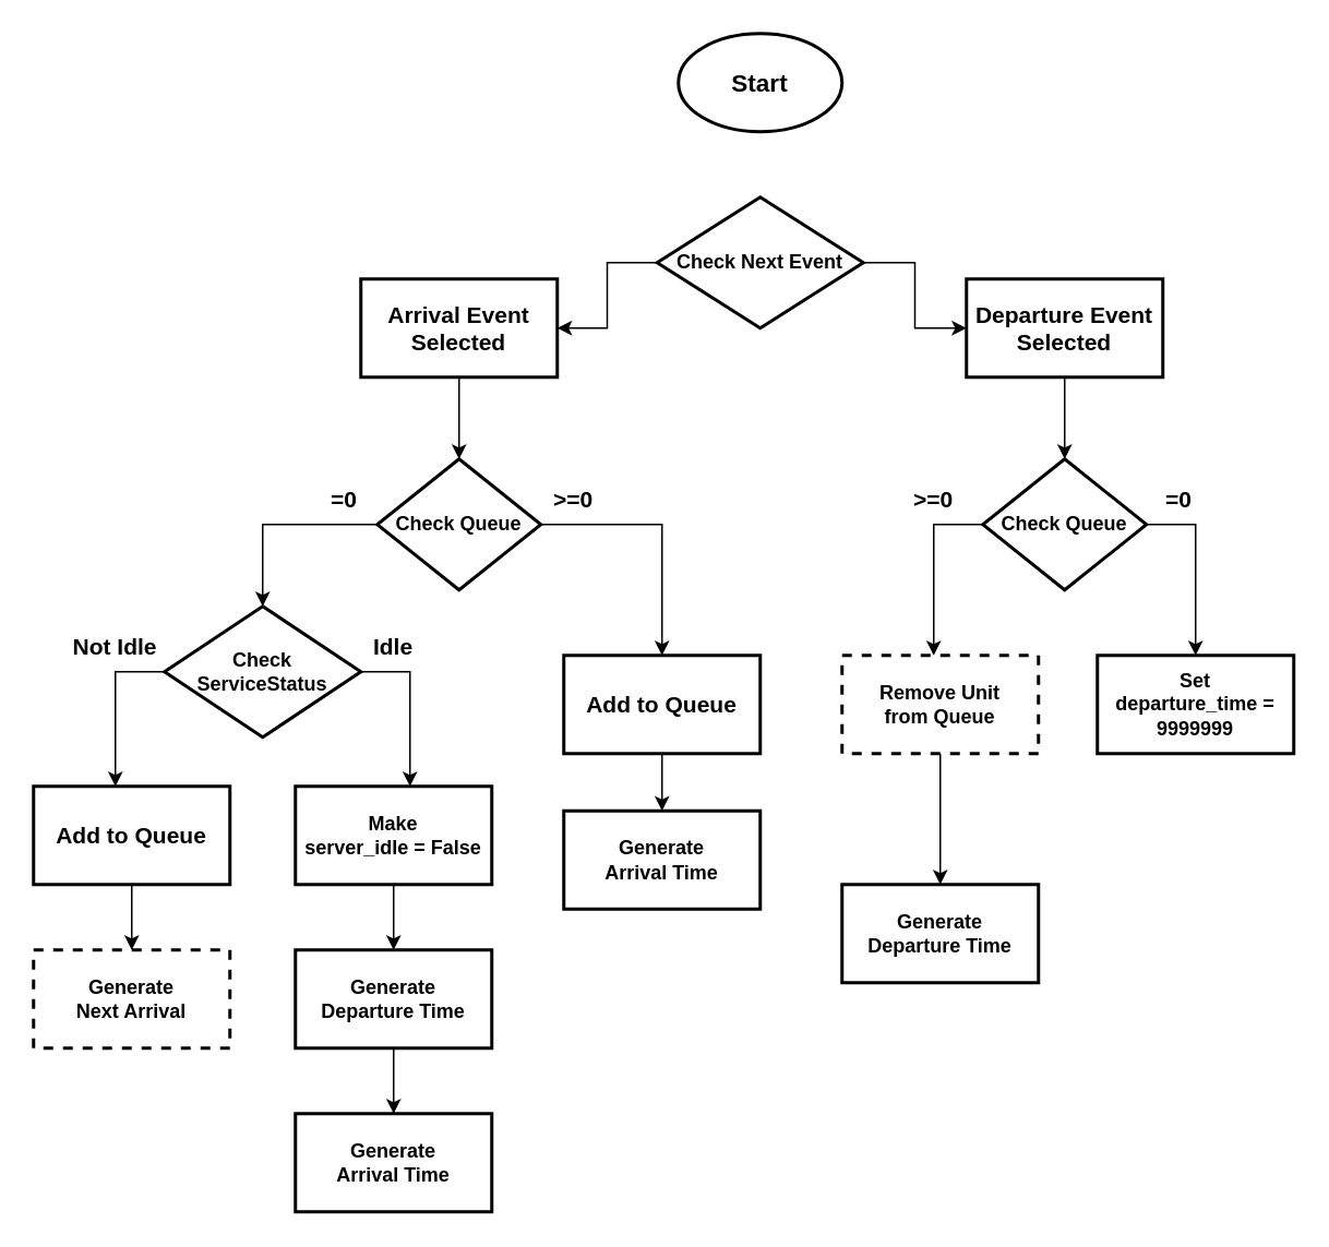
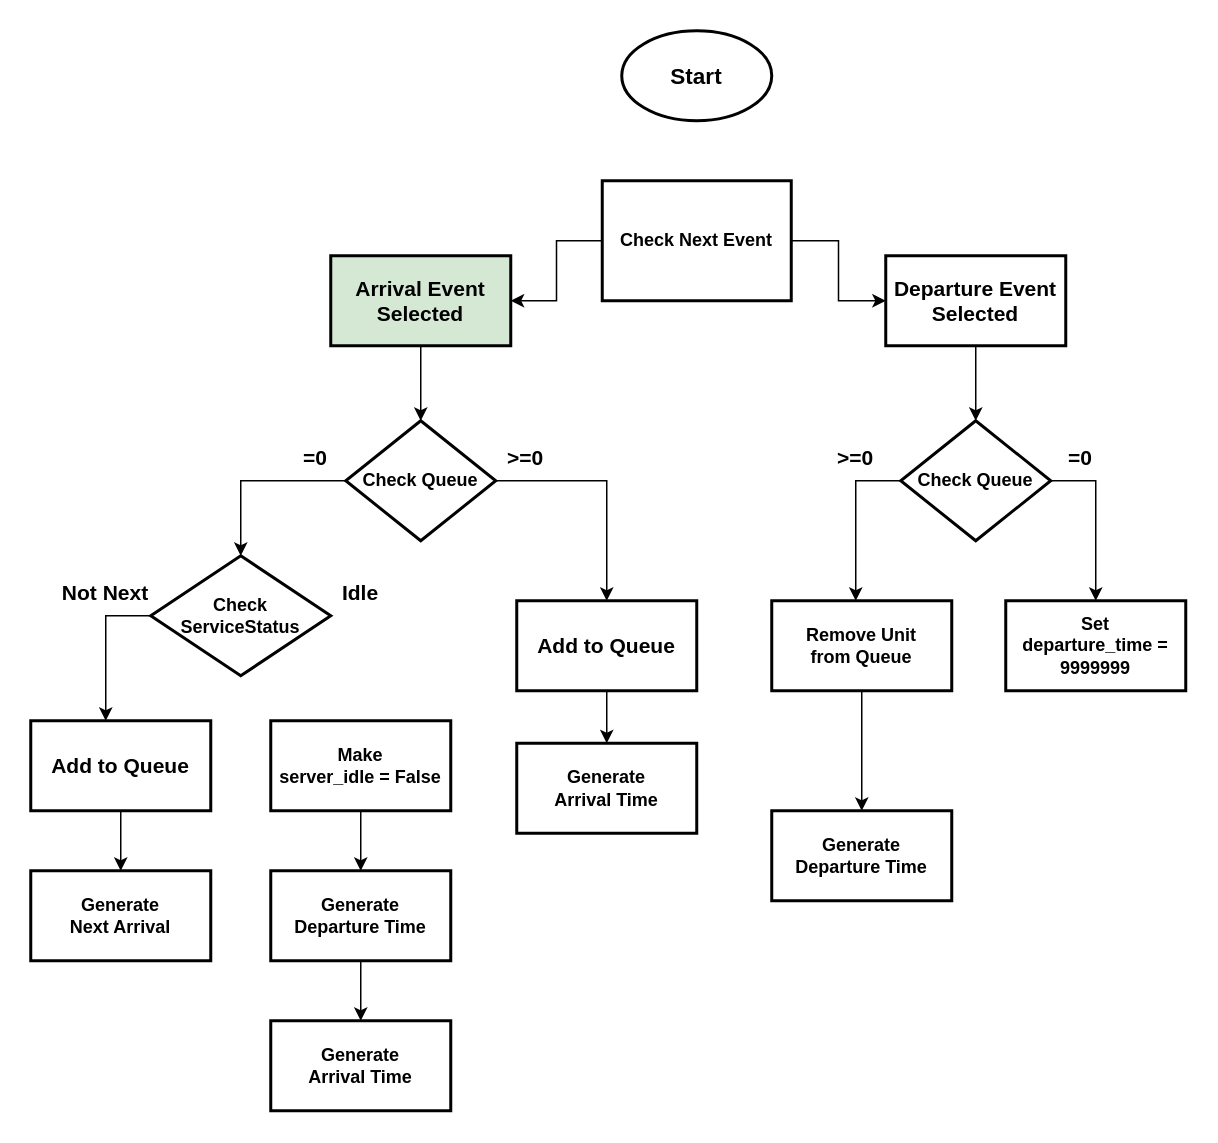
- <mxCell id="5" value="&lt;b&gt;Check Next Event&lt;/b&gt;" style="rhombus;whiteSpace=wrap;html=1;strokeWidth=2;" vertex="1" parent="1"><mxGeometry x="401" y="120" width="126" height="80" as="geometry" /></mxCell>
+ <mxCell id="5" value="&lt;b&gt;Check Next Event&lt;/b&gt;" style="whiteSpace=wrap;html=1;strokeWidth=2;rounded=0;" vertex="1" parent="1"><mxGeometry x="401" y="120" width="126" height="80" as="geometry" /></mxCell>
- <mxCell id="7" value="&lt;b&gt;&lt;font style=&quot;font-size: 14px;&quot;&gt;Arrival Event Selected&lt;/font&gt;&lt;/b&gt;" style="whiteSpace=wrap;html=1;strokeWidth=2;" vertex="1" parent="1"><mxGeometry x="220" y="170" width="120" height="60" as="geometry" /></mxCell>
+ <mxCell id="7" value="&lt;b&gt;&lt;font style=&quot;font-size: 14px;&quot;&gt;Arrival Event Selected&lt;/font&gt;&lt;/b&gt;" style="whiteSpace=wrap;html=1;strokeWidth=2;fillColor=#d5e8d4;" vertex="1" parent="1"><mxGeometry x="220" y="170" width="120" height="60" as="geometry" /></mxCell>
- <mxCell id="19" value="&lt;b&gt;Not Idle&lt;/b&gt;" style="text;html=1;strokeColor=none;fillColor=none;align=center;verticalAlign=middle;whiteSpace=wrap;rounded=0;fontSize=14;" vertex="1" parent="1"><mxGeometry x="40" y="380" width="60" height="30" as="geometry" /></mxCell>
+ <mxCell id="19" value="&lt;b&gt;Not Next&lt;/b&gt;" style="text;html=1;strokeColor=none;fillColor=none;align=center;verticalAlign=middle;whiteSpace=wrap;rounded=0;fontSize=14;" vertex="1" parent="1"><mxGeometry x="40" y="380" width="60" height="30" as="geometry" /></mxCell>
- <mxCell id="14" value="" style="edgeStyle=orthogonalEdgeStyle;rounded=0;orthogonalLoop=1;jettySize=auto;html=1;fontSize=14;" edge="1" parent="1" source="15" target="21"><mxGeometry relative="1" as="geometry"><Array as="points"><mxPoint x="250" y="410" /></Array></mxGeometry></mxCell>
- <mxCell id="35" value="&lt;b&gt;Remove Unit&lt;br&gt;from Queue&lt;/b&gt;" style="whiteSpace=wrap;html=1;strokeWidth=2;dashed=1;" vertex="1" parent="1"><mxGeometry x="514" y="400" width="120" height="60" as="geometry" /></mxCell>
+ <mxCell id="35" value="&lt;b&gt;Remove Unit&lt;br&gt;from Queue&lt;/b&gt;" style="whiteSpace=wrap;html=1;strokeWidth=2;" vertex="1" parent="1"><mxGeometry x="514" y="400" width="120" height="60" as="geometry" /></mxCell>
- <mxCell id="18" value="&lt;b&gt;Generate &lt;br&gt;Next Arrival&lt;/b&gt;" style="whiteSpace=wrap;html=1;strokeWidth=2;dashed=1;" vertex="1" parent="1"><mxGeometry x="20" y="580" width="120" height="60" as="geometry" /></mxCell>
+ <mxCell id="18" value="&lt;b&gt;Generate &lt;br&gt;Next Arrival&lt;/b&gt;" style="whiteSpace=wrap;html=1;strokeWidth=2;" vertex="1" parent="1"><mxGeometry x="20" y="580" width="120" height="60" as="geometry" /></mxCell>
